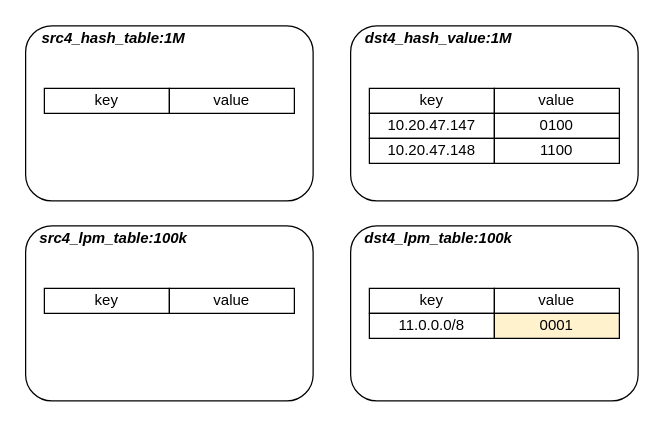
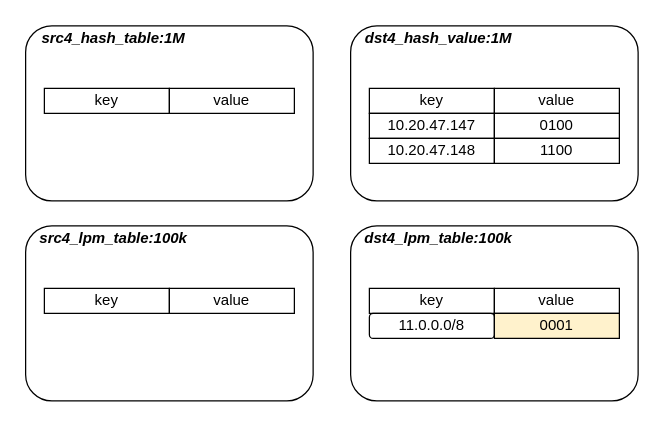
- <mxCell id="22" value="11.0.0.0/8" style="rounded=0;whiteSpace=wrap;html=1;" vertex="1" parent="1"><mxGeometry x="295" y="250" width="100" height="20" as="geometry" /></mxCell>
+ <mxCell id="22" value="11.0.0.0/8" style="whiteSpace=wrap;html=1;rounded=1;" vertex="1" parent="1"><mxGeometry x="295" y="250" width="100" height="20" as="geometry" /></mxCell>
